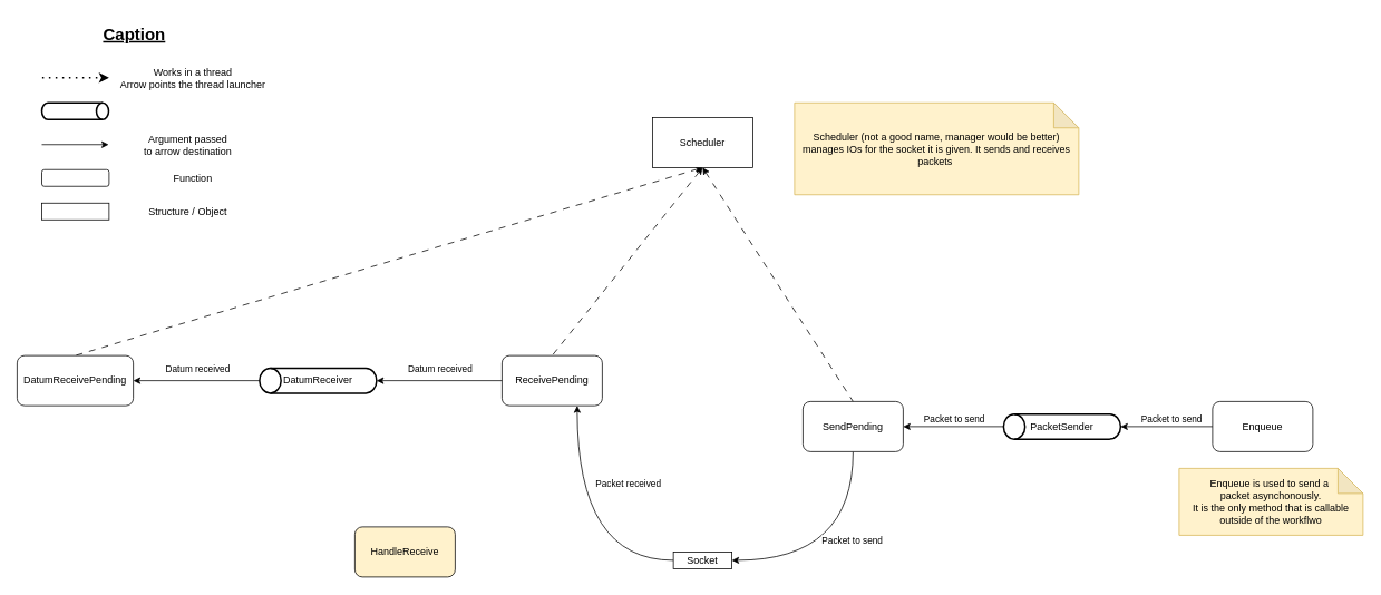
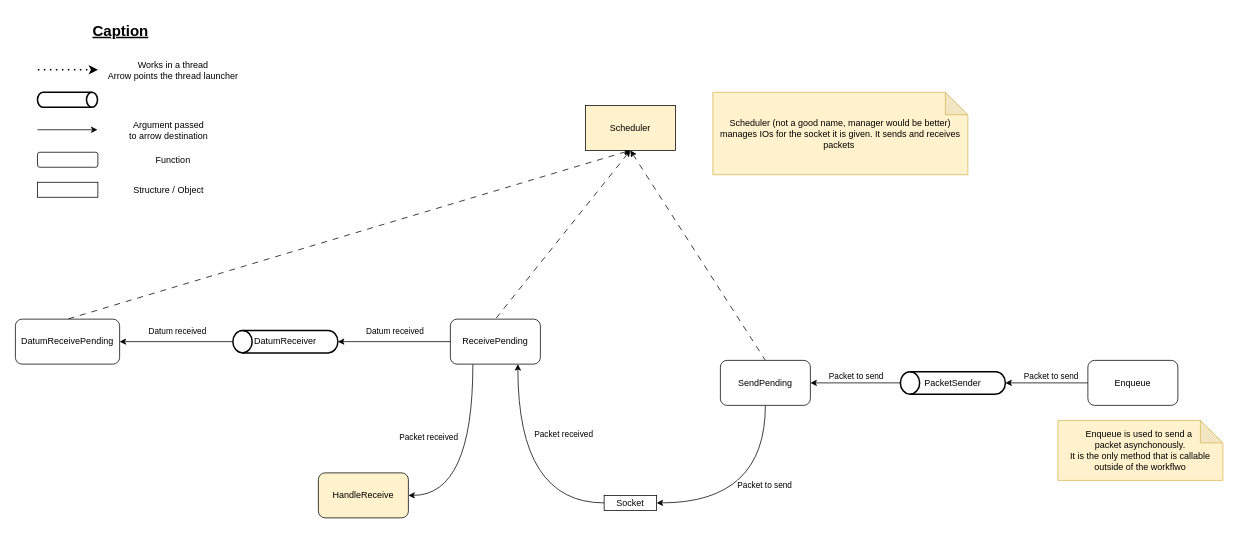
- <mxCell id="5" value="Scheduler" style="rounded=0;whiteSpace=wrap;html=1;" vertex="1" parent="1"><mxGeometry x="780" y="140" width="120" height="60" as="geometry" /></mxCell>
+ <mxCell id="5" value="Scheduler" style="rounded=0;whiteSpace=wrap;html=1;fillColor=#fff2cc;" vertex="1" parent="1"><mxGeometry x="780" y="140" width="120" height="60" as="geometry" /></mxCell>
+ <mxCell id="6" style="edgeStyle=orthogonalEdgeStyle;rounded=0;orthogonalLoop=1;jettySize=auto;html=1;entryX=1;entryY=0.5;entryDx=0;entryDy=0;curved=1;exitX=0.25;exitY=1;exitDx=0;exitDy=0;" edge="1" parent="1" source="8" target="16"><mxGeometry relative="1" as="geometry" /></mxCell>
+ <mxCell id="7" value="Packet received" style="edgeLabel;html=1;align=center;verticalAlign=middle;resizable=0;points=[];" vertex="1" connectable="0" parent="6"><mxGeometry x="-0.257" y="-8" relative="1" as="geometry"><mxPoint x="-52" as="offset" /></mxGeometry></mxCell>
